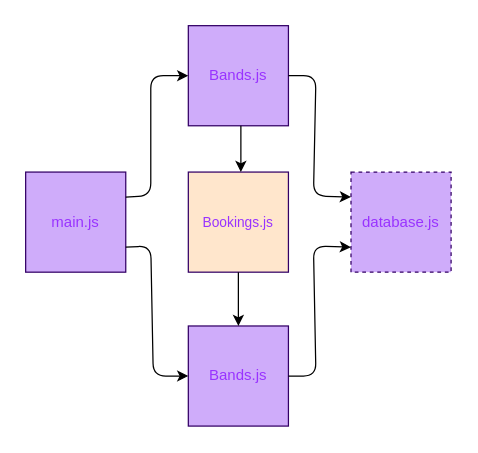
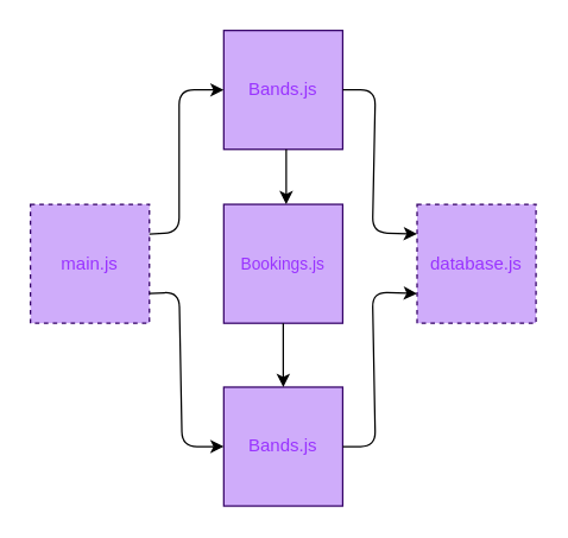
- <mxCell id="5" value="&lt;font color=&quot;#9933ff&quot;&gt;main.js&lt;/font&gt;" style="whiteSpace=wrap;html=1;aspect=fixed;fillColor=#CFACFA;strokeColor=#330066;" parent="1" vertex="1"><mxGeometry x="20" y="137" width="80" height="80" as="geometry" /></mxCell>
+ <mxCell id="5" value="&lt;font color=&quot;#9933ff&quot;&gt;main.js&lt;/font&gt;" style="whiteSpace=wrap;html=1;aspect=fixed;fillColor=#CFACFA;strokeColor=#330066;dashed=1;" parent="1" vertex="1"><mxGeometry x="20" y="137" width="80" height="80" as="geometry" /></mxCell>
- <mxCell id="3" value="&lt;font style=&quot;font-size: 11px;&quot; color=&quot;#9933ff&quot;&gt;Bookings.js&lt;/font&gt;" style="whiteSpace=wrap;html=1;aspect=fixed;fillColor=#ffe6cc;strokeColor=#330066;" parent="1" vertex="1"><mxGeometry x="150" y="137" width="80" height="80" as="geometry" /></mxCell>
+ <mxCell id="3" value="&lt;font style=&quot;font-size: 11px;&quot; color=&quot;#9933ff&quot;&gt;Bookings.js&lt;/font&gt;" style="whiteSpace=wrap;html=1;aspect=fixed;fillColor=#CFACFA;strokeColor=#330066;" parent="1" vertex="1"><mxGeometry x="150" y="137" width="80" height="80" as="geometry" /></mxCell>
